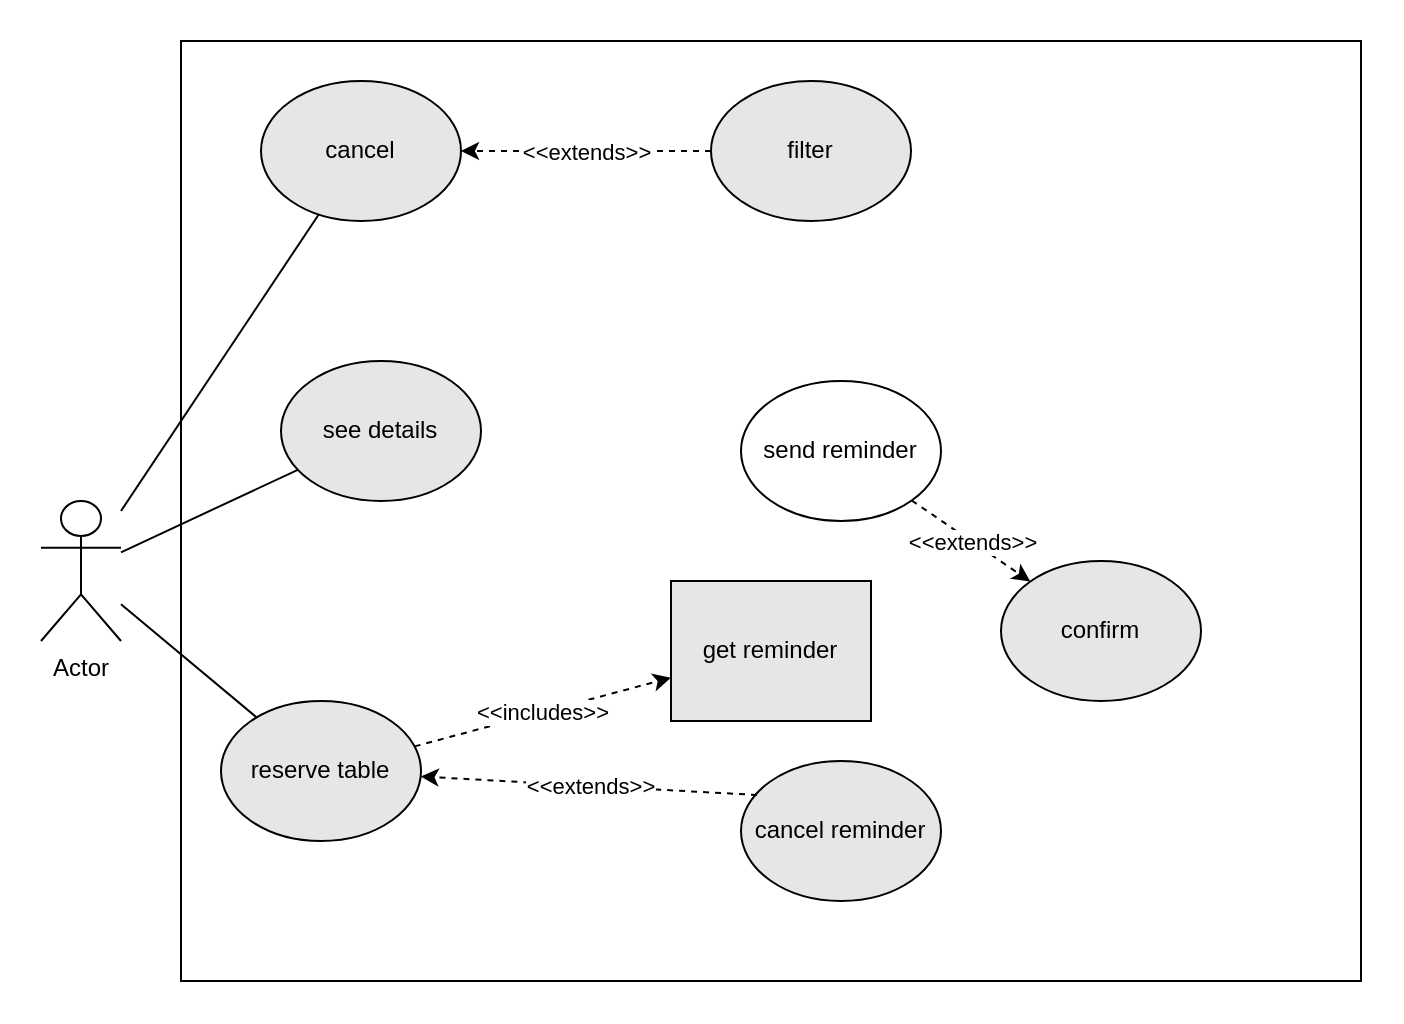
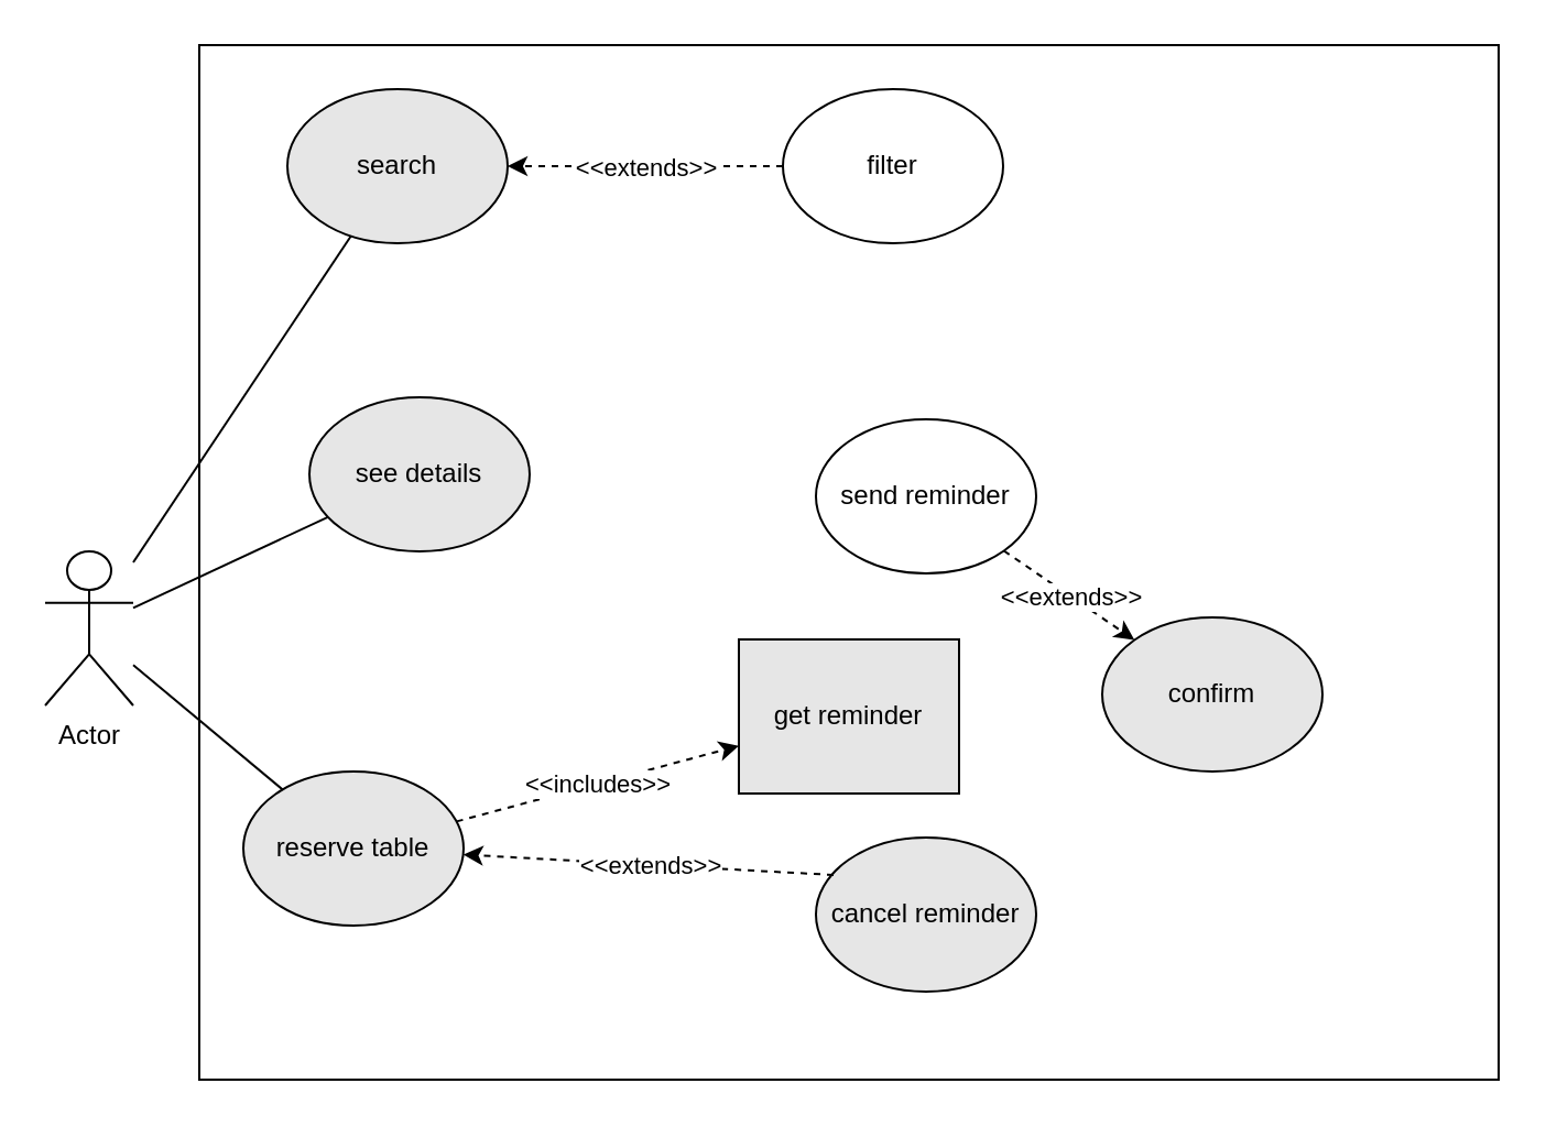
- <mxCell id="4" value="&lt;div&gt;cancel&lt;/div&gt;" style="ellipse;whiteSpace=wrap;html=1;fillColor=#E6E6E6;" vertex="1" parent="1"><mxGeometry x="130" y="40" width="100" height="70" as="geometry" /></mxCell>
+ <mxCell id="4" value="&lt;div&gt;search&lt;/div&gt;" style="ellipse;whiteSpace=wrap;html=1;fillColor=#E6E6E6;" vertex="1" parent="1"><mxGeometry x="130" y="40" width="100" height="70" as="geometry" /></mxCell>
- <mxCell id="5" value="filter" style="ellipse;whiteSpace=wrap;html=1;fillColor=#E6E6E6;" vertex="1" parent="1"><mxGeometry x="355" y="40" width="100" height="70" as="geometry" /></mxCell>
+ <mxCell id="5" value="filter" style="ellipse;whiteSpace=wrap;html=1;fillColor=#ffffff;" vertex="1" parent="1"><mxGeometry x="355" y="40" width="100" height="70" as="geometry" /></mxCell>
